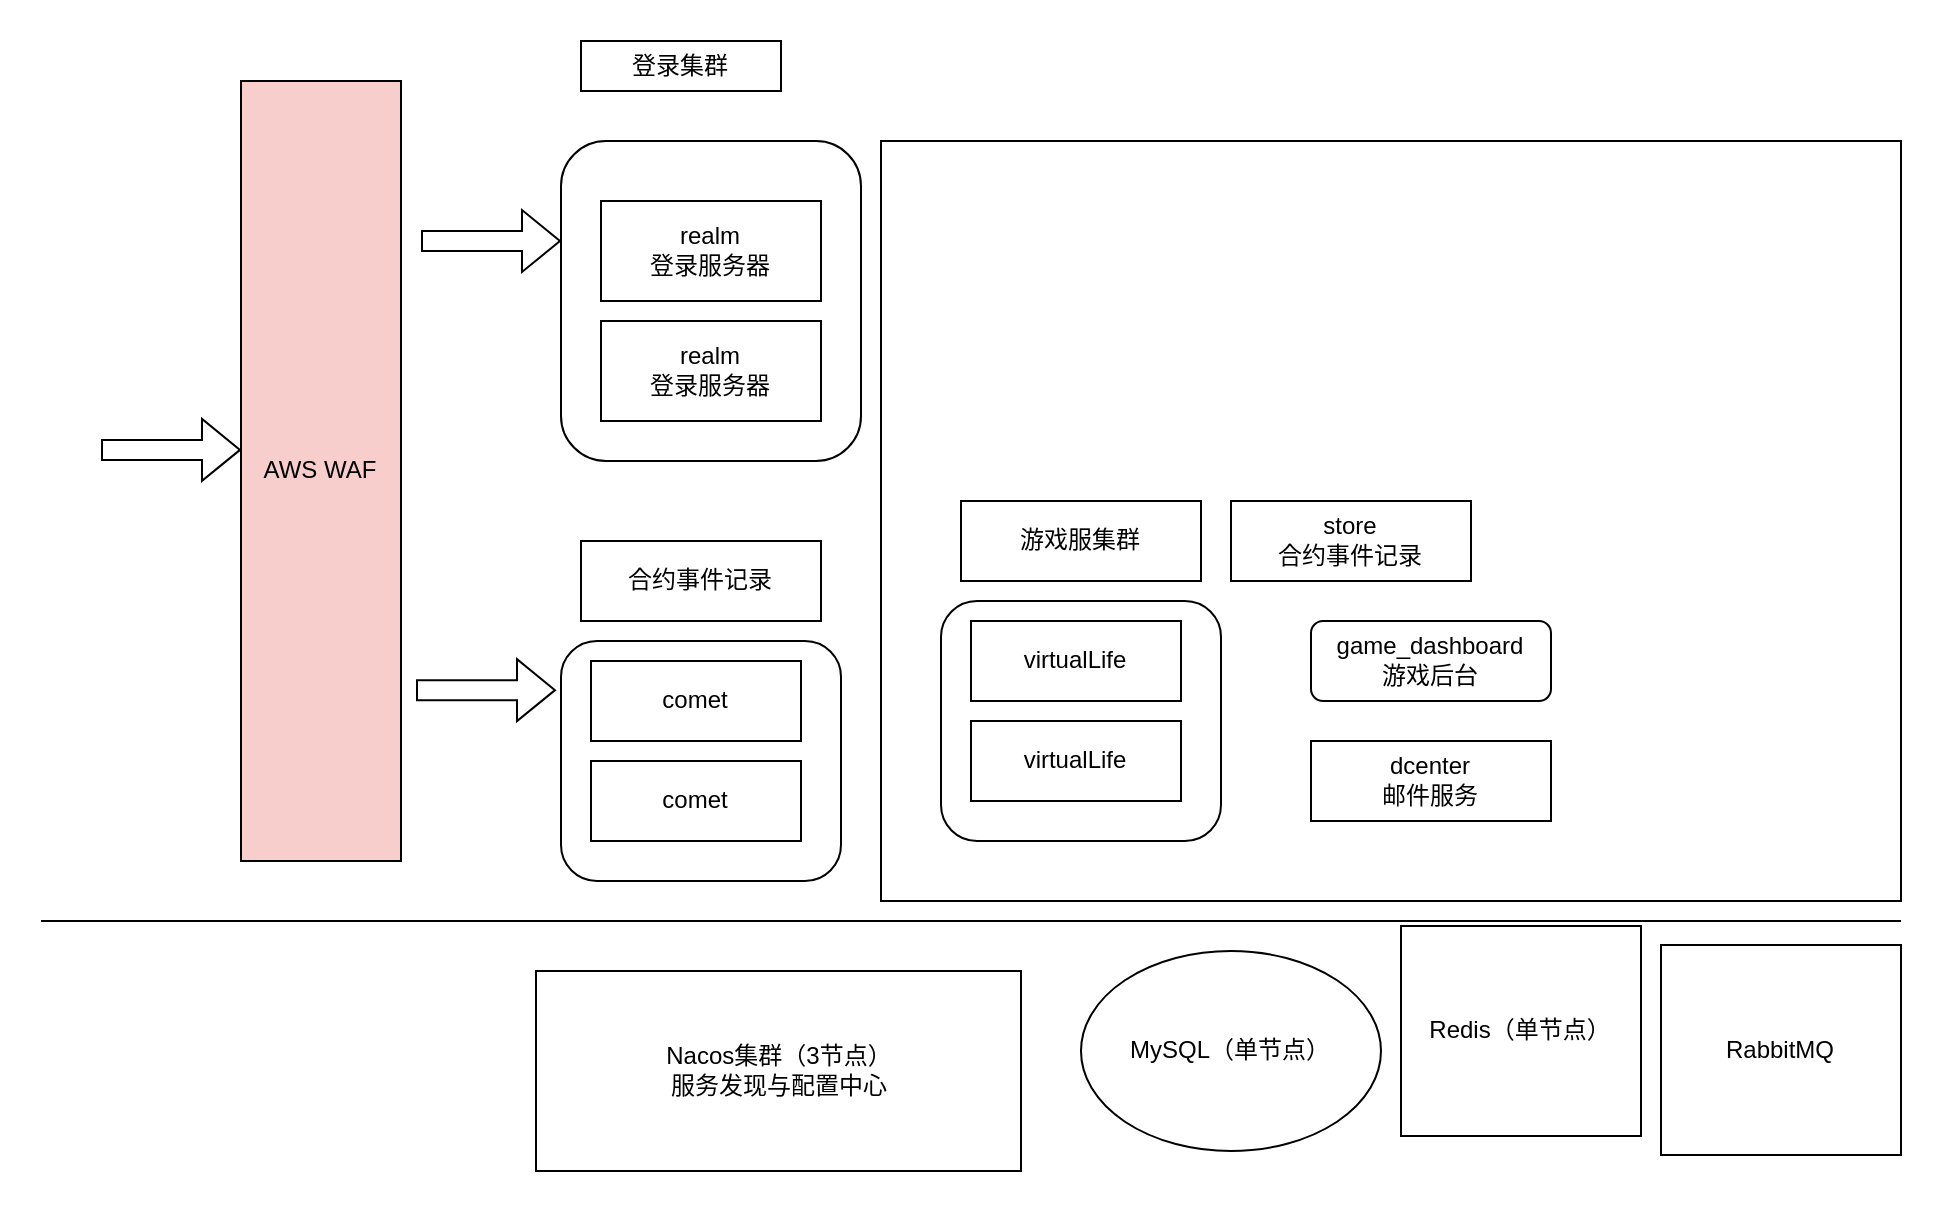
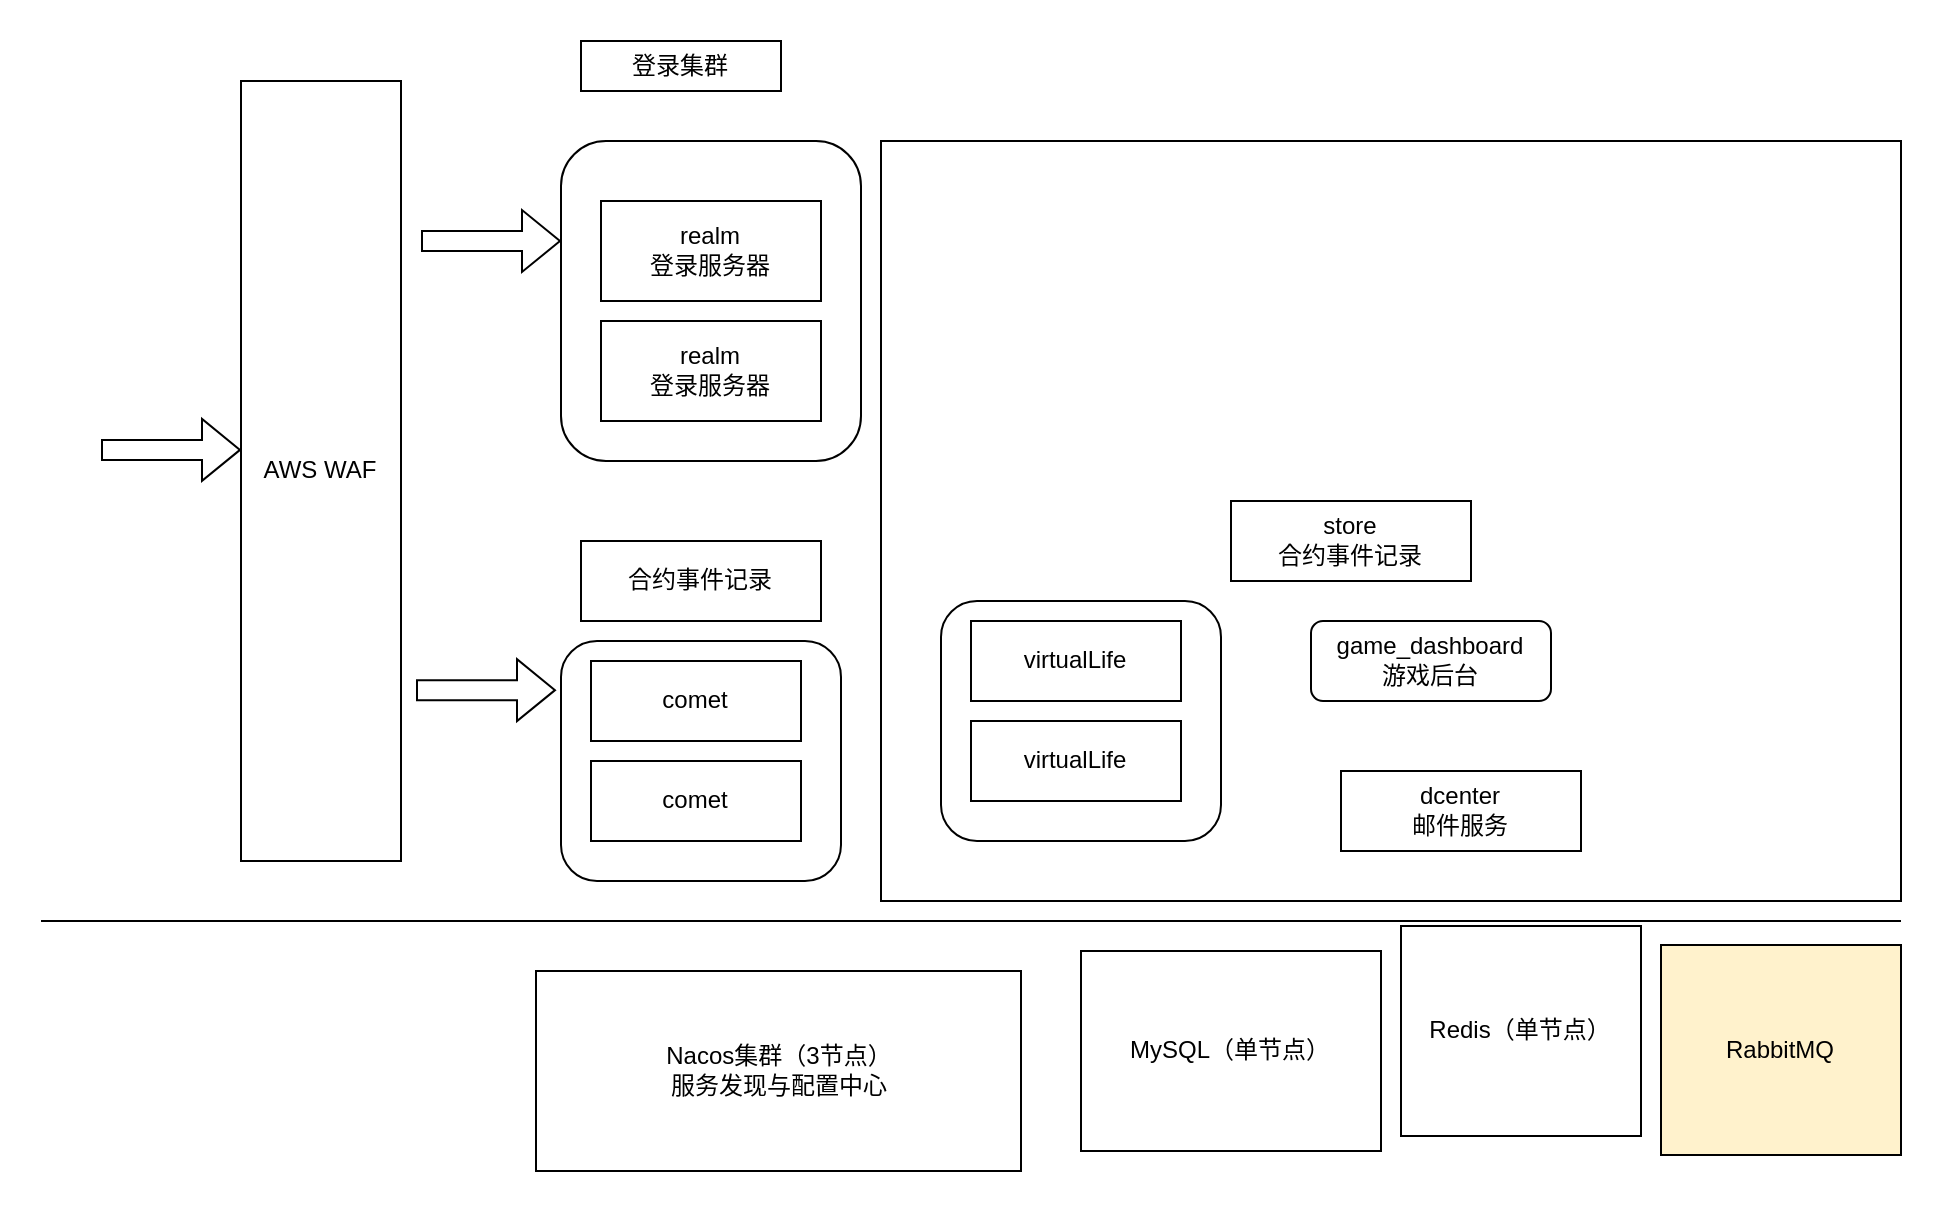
- <mxCell id="21" value="AWS WAF" style="rounded=0;whiteSpace=wrap;html=1;fillColor=#f8cecc;" vertex="1" parent="1"><mxGeometry x="120" y="40" width="80" height="390" as="geometry" /></mxCell>
+ <mxCell id="21" value="AWS WAF" style="rounded=0;whiteSpace=wrap;html=1;" vertex="1" parent="1"><mxGeometry x="120" y="40" width="80" height="390" as="geometry" /></mxCell>
- <mxCell id="10" value="游戏服集群" style="rounded=0;whiteSpace=wrap;html=1;" vertex="1" parent="1"><mxGeometry x="480" y="250" width="120" height="40" as="geometry" /></mxCell>
- <mxCell id="26" value="dcenter&lt;br&gt;邮件服务" style="rounded=0;whiteSpace=wrap;html=1;" vertex="1" parent="1"><mxGeometry x="655" y="370" width="120" height="40" as="geometry" /></mxCell>
+ <mxCell id="26" value="dcenter&lt;br&gt;邮件服务" style="rounded=0;whiteSpace=wrap;html=1;" vertex="1" parent="1"><mxGeometry x="670" y="385" width="120" height="40" as="geometry" /></mxCell>
- <mxCell id="23" value="RabbitMQ" style="rounded=0;whiteSpace=wrap;html=1;" vertex="1" parent="1"><mxGeometry x="830" y="472" width="120" height="105" as="geometry" /></mxCell>
+ <mxCell id="23" value="RabbitMQ" style="rounded=0;whiteSpace=wrap;html=1;fillColor=#fff2cc;" vertex="1" parent="1"><mxGeometry x="830" y="472" width="120" height="105" as="geometry" /></mxCell>
- <mxCell id="16" value="MySQL（单节点）" style="ellipse;whiteSpace=wrap;html=1;" vertex="1" parent="1"><mxGeometry x="540" y="475" width="150" height="100" as="geometry" /></mxCell>
+ <mxCell id="16" value="MySQL（单节点）" style="rounded=0;whiteSpace=wrap;html=1;" vertex="1" parent="1"><mxGeometry x="540" y="475" width="150" height="100" as="geometry" /></mxCell>
